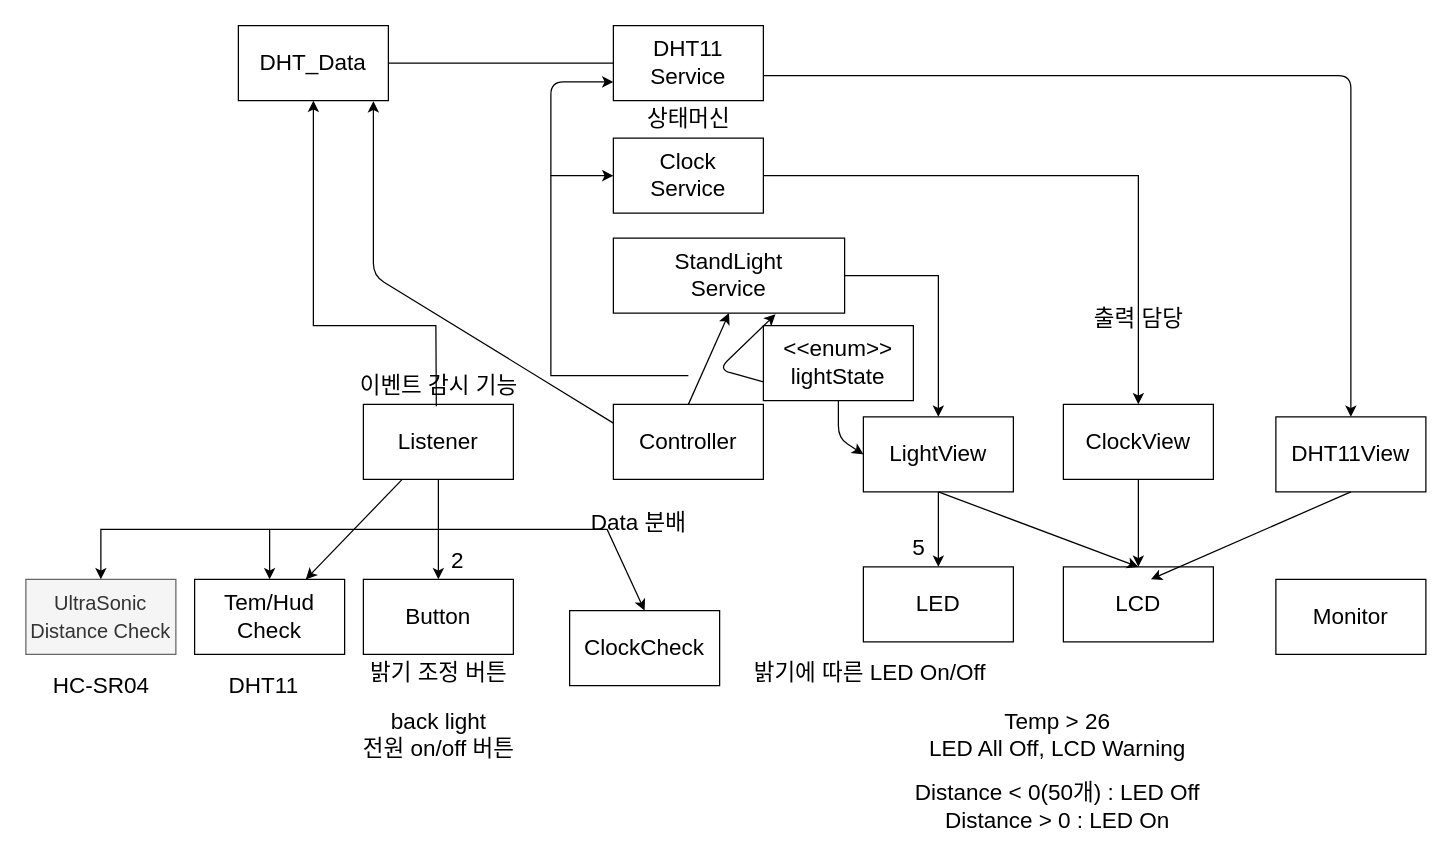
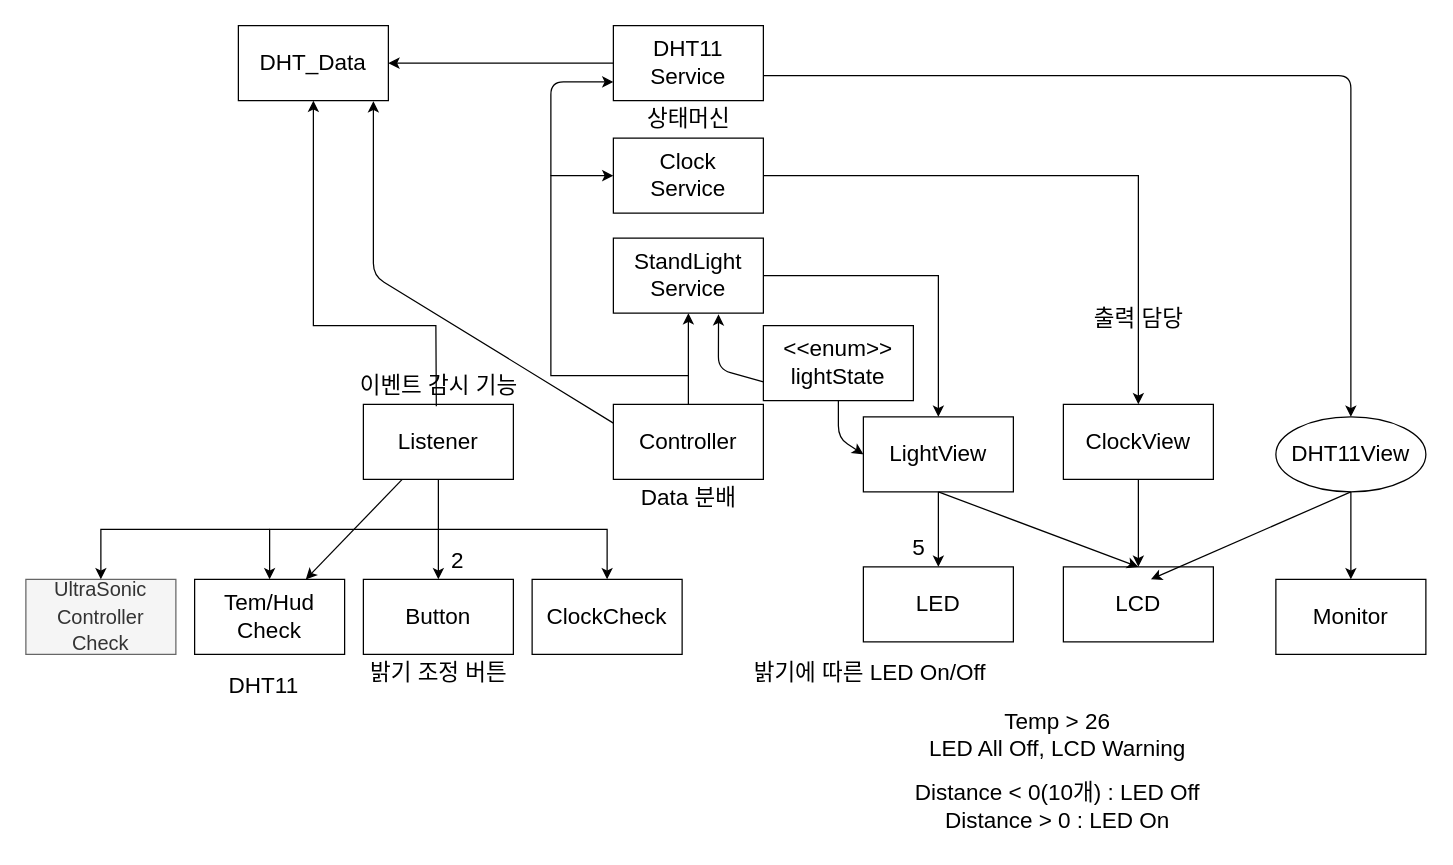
- <mxCell id="47" style="edgeStyle=none;rounded=0;html=1;exitX=0;exitY=0.5;exitDx=0;exitDy=0;entryX=1;entryY=0.5;entryDx=0;entryDy=0;endArrow=none;" parent="1" source="48" target="40" edge="1"><mxGeometry relative="1" as="geometry"><Array as="points" /><mxPoint x="320" y="60" as="targetPoint" /></mxGeometry></mxCell>
+ <mxCell id="47" style="edgeStyle=none;rounded=0;html=1;exitX=0;exitY=0.5;exitDx=0;exitDy=0;entryX=1;entryY=0.5;entryDx=0;entryDy=0;" parent="1" source="48" target="40" edge="1"><mxGeometry relative="1" as="geometry"><Array as="points" /><mxPoint x="320" y="60" as="targetPoint" /></mxGeometry></mxCell>
- <mxCell id="12" value="StandLight&lt;br&gt;Service" style="whiteSpace=wrap;html=1;fontSize=18;" parent="1" vertex="1"><mxGeometry x="490" y="190" width="185" height="60" as="geometry" /></mxCell>
+ <mxCell id="12" value="StandLight&lt;br&gt;Service" style="whiteSpace=wrap;html=1;fontSize=18;" parent="1" vertex="1"><mxGeometry x="490" y="190" width="120" height="60" as="geometry" /></mxCell>
- <mxCell id="44" value="DHT11View" style="whiteSpace=wrap;html=1;fontSize=18;" parent="1" vertex="1"><mxGeometry x="1020" y="333" width="120" height="60" as="geometry" /></mxCell>
+ <mxCell id="44" value="DHT11View" style="ellipse;whiteSpace=wrap;html=1;fontSize=18;" parent="1" vertex="1"><mxGeometry x="1020" y="333" width="120" height="60" as="geometry" /></mxCell>
- <mxCell id="15" value="Data 분배" style="text;html=1;align=center;verticalAlign=middle;resizable=0;points=[];autosize=1;strokeColor=none;fillColor=none;fontSize=18;" parent="1" vertex="1"><mxGeometry x="465" y="403" width="90" height="30" as="geometry" /></mxCell>
+ <mxCell id="15" value="Data 분배" style="text;html=1;align=center;verticalAlign=middle;resizable=0;points=[];autosize=1;strokeColor=none;fillColor=none;fontSize=18;" parent="1" vertex="1"><mxGeometry x="505" y="383" width="90" height="30" as="geometry" /></mxCell>
+ <mxCell id="43" style="edgeStyle=none;rounded=1;html=1;exitX=0.5;exitY=1;exitDx=0;exitDy=0;entryX=0.5;entryY=0;entryDx=0;entryDy=0;" parent="1" source="44" target="46" edge="1"><mxGeometry relative="1" as="geometry" /></mxCell>
- <mxCell id="36" value="&lt;font style=&quot;font-size: 16px&quot;&gt;UltraSonic&lt;br&gt;Distance Check&lt;/font&gt;" style="whiteSpace=wrap;html=1;fontSize=18;fillColor=#f5f5f5;fontColor=#333333;strokeColor=#666666;" parent="1" vertex="1"><mxGeometry x="20" y="463" width="120" height="60" as="geometry" /></mxCell>
+ <mxCell id="36" value="&lt;font style=&quot;font-size: 16px&quot;&gt;UltraSonic&lt;br&gt;Controller Check&lt;/font&gt;" style="whiteSpace=wrap;html=1;fontSize=18;fillColor=#f5f5f5;fontColor=#333333;strokeColor=#666666;" parent="1" vertex="1"><mxGeometry x="20" y="463" width="120" height="60" as="geometry" /></mxCell>
- <mxCell id="28" value="ClockCheck" style="whiteSpace=wrap;html=1;fontSize=18;" parent="1" vertex="1"><mxGeometry x="455" y="488" width="120" height="60" as="geometry" /></mxCell>
+ <mxCell id="28" value="ClockCheck" style="whiteSpace=wrap;html=1;fontSize=18;" parent="1" vertex="1"><mxGeometry x="425" y="463" width="120" height="60" as="geometry" /></mxCell>
- <mxCell id="37" value="HC-SR04" style="text;html=1;align=center;verticalAlign=middle;resizable=0;points=[];autosize=1;strokeColor=none;fillColor=none;fontSize=18;" parent="1" vertex="1"><mxGeometry x="35" y="533" width="90" height="30" as="geometry" /></mxCell>
- <mxCell id="31" value="back light &lt;br&gt;전원 on/off 버튼" style="text;html=1;align=center;verticalAlign=middle;resizable=0;points=[];autosize=1;strokeColor=none;fillColor=none;fontSize=18;" parent="1" vertex="1"><mxGeometry x="280" y="563" width="140" height="50" as="geometry" /></mxCell>
- <mxCell id="52" value="Distance &amp;lt; 0(50개) : LED Off&lt;br&gt;Distance &amp;gt; 0 : LED On" style="text;html=1;align=center;verticalAlign=middle;resizable=0;points=[];autosize=1;strokeColor=none;fillColor=none;fontSize=18;" parent="1" vertex="1"><mxGeometry x="725" y="620" width="240" height="50" as="geometry" /></mxCell>
+ <mxCell id="52" value="Distance &amp;lt; 0(10개) : LED Off&lt;br&gt;Distance &amp;gt; 0 : LED On" style="text;html=1;align=center;verticalAlign=middle;resizable=0;points=[];autosize=1;strokeColor=none;fillColor=none;fontSize=18;" parent="1" vertex="1"><mxGeometry x="725" y="620" width="240" height="50" as="geometry" /></mxCell>
